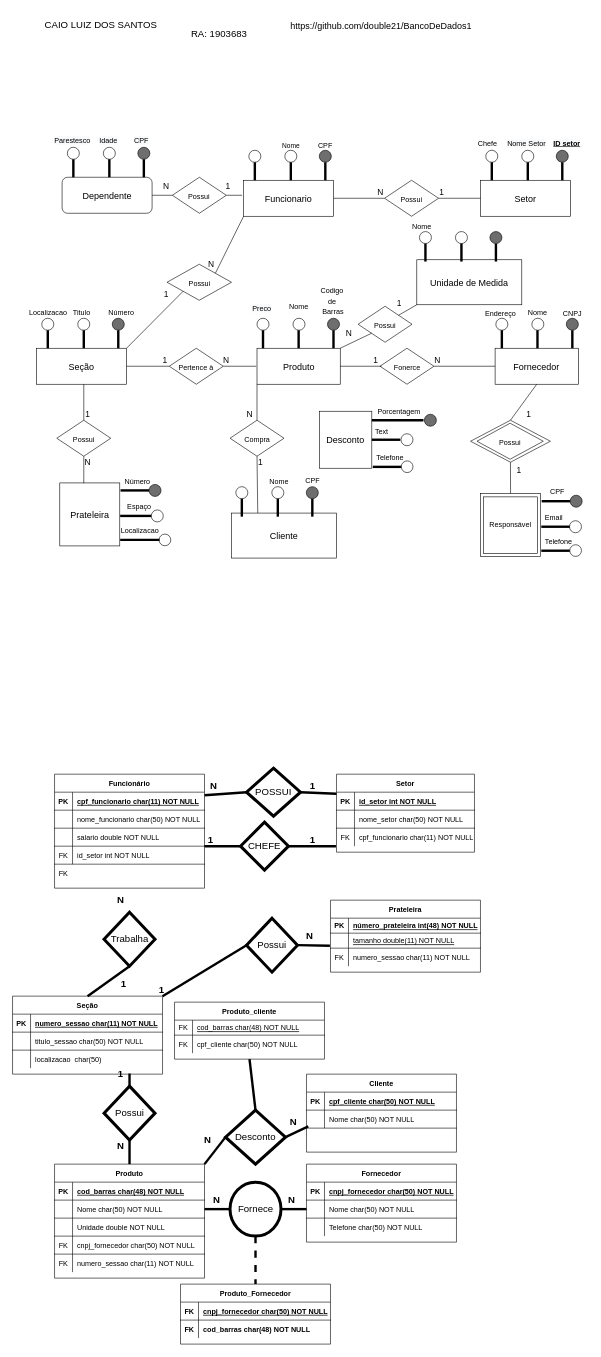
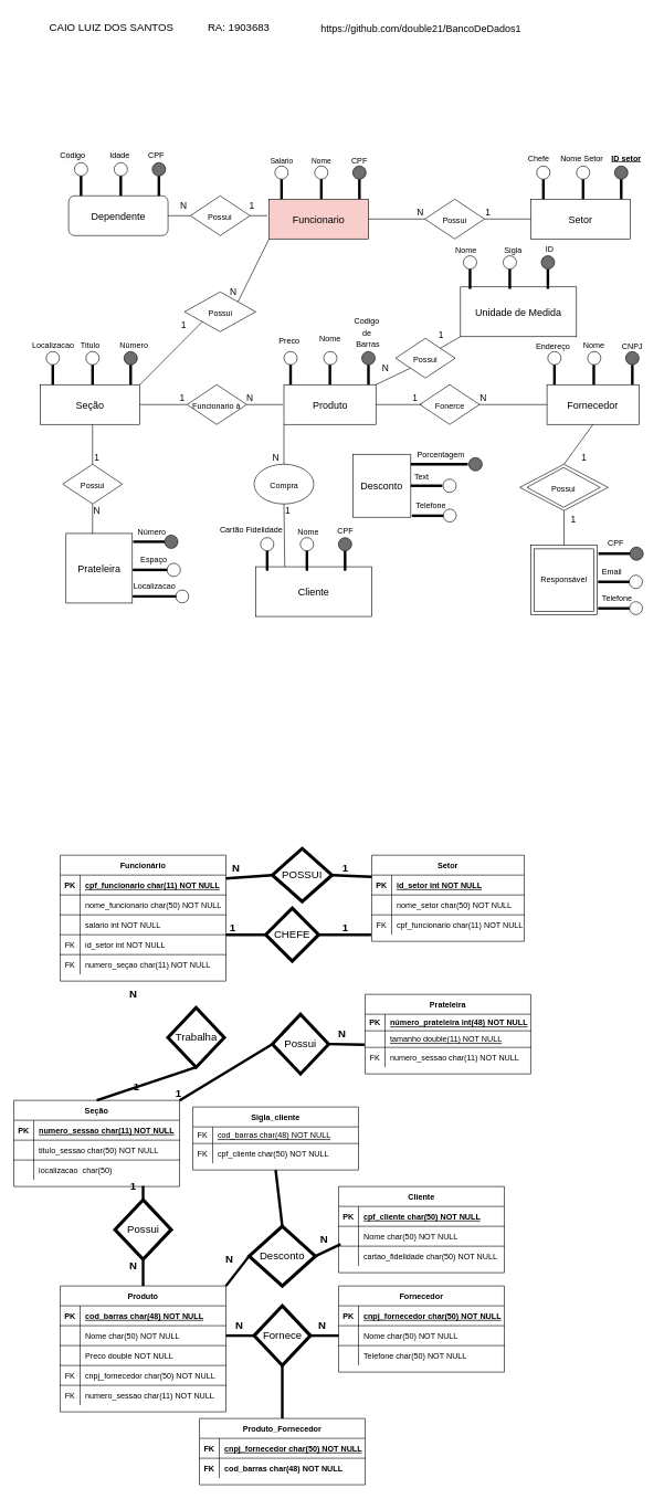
- <mxCell id="136" value="RA: 1903683" style="text;html=1;align=center;verticalAlign=middle;resizable=0;points=[];autosize=1;strokeColor=none;fillColor=none;fontSize=16;" vertex="1" parent="1"><mxGeometry x="309.08" y="45" width="110" height="20" as="geometry" /></mxCell>
+ <mxCell id="136" value="RA: 1903683" style="text;html=1;align=center;verticalAlign=middle;resizable=0;points=[];autosize=1;strokeColor=none;fillColor=none;fontSize=16;" vertex="1" parent="1"><mxGeometry x="304.08" y="30" width="110" height="20" as="geometry" /></mxCell>
+ <mxCell id="146" value="&lt;span style=&quot;font-size: 11px&quot;&gt;Salario&lt;/span&gt;" style="text;html=1;align=center;verticalAlign=middle;resizable=0;points=[];autosize=1;strokeColor=none;fillColor=none;fontSize=15;" vertex="1" parent="1"><mxGeometry x="398.88" y="230" width="50" height="20" as="geometry" /></mxCell>
- <mxCell id="253" value="&lt;span style=&quot;color: rgb(0 , 0 , 0) ; font-family: &amp;#34;helvetica&amp;#34; ; font-size: 12px ; font-style: normal ; font-weight: 400 ; letter-spacing: normal ; text-align: center ; text-indent: 0px ; text-transform: none ; word-spacing: 0px ; background-color: rgb(248 , 249 , 250) ; display: inline ; float: none&quot;&gt;Parestesco&lt;/span&gt;" style="text;whiteSpace=wrap;html=1;fontSize=12;" vertex="1" parent="1"><mxGeometry x="88.37" y="220" width="66" height="30" as="geometry" /></mxCell>
+ <mxCell id="253" value="&lt;span style=&quot;color: rgb(0 , 0 , 0) ; font-family: &amp;#34;helvetica&amp;#34; ; font-size: 12px ; font-style: normal ; font-weight: 400 ; letter-spacing: normal ; text-align: center ; text-indent: 0px ; text-transform: none ; word-spacing: 0px ; background-color: rgb(248 , 249 , 250) ; display: inline ; float: none&quot;&gt;Codigo&lt;/span&gt;" style="text;whiteSpace=wrap;html=1;fontSize=12;" vertex="1" parent="1"><mxGeometry x="88.37" y="220" width="66" height="30" as="geometry" /></mxCell>
- <mxCell id="137" value="Funcionario" style="rounded=0;whiteSpace=wrap;html=1;fontSize=15;" vertex="1" parent="1"><mxGeometry x="405.13" y="300" width="150" height="60" as="geometry" /></mxCell>
+ <mxCell id="137" value="Funcionario" style="rounded=0;whiteSpace=wrap;html=1;fontSize=15;fillColor=#f8cecc;" vertex="1" parent="1"><mxGeometry x="405.13" y="300" width="150" height="60" as="geometry" /></mxCell>
+ <mxCell id="277" value="&lt;font style=&quot;font-size: 12px&quot;&gt;Sigla&lt;/font&gt;" style="text;html=1;align=center;verticalAlign=middle;resizable=0;points=[];autosize=1;strokeColor=none;fillColor=none;fontSize=14;" vertex="1" parent="1"><mxGeometry x="752.76" y="365.5" width="40" height="20" as="geometry" /></mxCell>
+ <mxCell id="279" value="ID" style="text;html=1;align=center;verticalAlign=middle;resizable=0;points=[];autosize=1;strokeColor=none;fillColor=none;fontSize=12;" vertex="1" parent="1"><mxGeometry x="813.39" y="365.5" width="30" height="20" as="geometry" /></mxCell>
- <mxCell id="182" value="&lt;font style=&quot;font-size: 12px&quot;&gt;Pertence à&lt;/font&gt;" style="rhombus;whiteSpace=wrap;html=1;shadow=0;sketch=0;fontSize=16;strokeWidth=1;fillColor=none;" vertex="1" parent="1"><mxGeometry x="281.25" y="580" width="90" height="60" as="geometry" /></mxCell>
+ <mxCell id="182" value="&lt;font style=&quot;font-size: 12px&quot;&gt;Funcionario à&lt;/font&gt;" style="rhombus;whiteSpace=wrap;html=1;shadow=0;sketch=0;fontSize=16;strokeWidth=1;fillColor=none;" vertex="1" parent="1"><mxGeometry x="281.25" y="580" width="90" height="60" as="geometry" /></mxCell>
- <mxCell id="265" value="&lt;font style=&quot;font-size: 12px&quot;&gt;Compra&lt;/font&gt;" style="rhombus;whiteSpace=wrap;html=1;shadow=0;sketch=0;fontSize=16;strokeWidth=1;fillColor=none;" vertex="1" parent="1"><mxGeometry x="382.5" y="700" width="90" height="60" as="geometry" /></mxCell>
+ <mxCell id="265" value="&lt;font style=&quot;font-size: 12px&quot;&gt;Compra&lt;/font&gt;" style="ellipse;whiteSpace=wrap;html=1;shadow=0;sketch=0;fontSize=16;strokeWidth=1;fillColor=none;" vertex="1" parent="1"><mxGeometry x="382.5" y="700" width="90" height="60" as="geometry" /></mxCell>
+ <mxCell id="242" value="&lt;span style=&quot;font-size: 12px&quot;&gt;Cartão Fidelidade&lt;/span&gt;" style="text;html=1;align=center;verticalAlign=middle;resizable=0;points=[];autosize=1;strokeColor=none;fillColor=none;fontSize=14;" vertex="1" parent="1"><mxGeometry x="323.13" y="789.25" width="110" height="20" as="geometry" /></mxCell>
- <mxCell id="21" value="salario double NOT NULL" style="shape=partialRectangle;overflow=hidden;connectable=0;fillColor=none;top=0;left=0;bottom=0;right=0;align=left;spacingLeft=6;" parent="19" vertex="1"><mxGeometry x="30" width="220" height="30" as="geometry"><mxRectangle width="220" height="30" as="alternateBounds" /></mxGeometry></mxCell>
+ <mxCell id="21" value="salario int NOT NULL" style="shape=partialRectangle;overflow=hidden;connectable=0;fillColor=none;top=0;left=0;bottom=0;right=0;align=left;spacingLeft=6;" parent="19" vertex="1"><mxGeometry x="30" width="220" height="30" as="geometry"><mxRectangle width="220" height="30" as="alternateBounds" /></mxGeometry></mxCell>
+ <mxCell id="27" value="numero_seçao char(11) NOT NULL" style="shape=partialRectangle;overflow=hidden;connectable=0;fillColor=none;top=0;left=0;bottom=0;right=0;align=left;spacingLeft=6;" parent="25" vertex="1"><mxGeometry x="30" width="220" height="30" as="geometry"><mxRectangle width="220" height="30" as="alternateBounds" /></mxGeometry></mxCell>
- <mxCell id="82" value="Trabalha" style="rhombus;whiteSpace=wrap;html=1;shadow=0;sketch=0;fontSize=16;strokeWidth=5;fillColor=none;" parent="1" vertex="1"><mxGeometry x="172.5" y="1520" width="85" height="90" as="geometry" /></mxCell>
+ <mxCell id="82" value="Trabalha" style="rhombus;whiteSpace=wrap;html=1;shadow=0;sketch=0;fontSize=16;strokeWidth=5;fillColor=none;" parent="1" vertex="1"><mxGeometry x="252.5" y="1520" width="85" height="90" as="geometry" /></mxCell>
- <mxCell id="111" value="Produto_cliente" style="shape=table;startSize=30;container=1;collapsible=1;childLayout=tableLayout;fixedRows=1;rowLines=0;fontStyle=1;align=center;resizeLast=1;" parent="1" vertex="1"><mxGeometry x="290" y="1670" width="250" height="95" as="geometry" /></mxCell>
+ <mxCell id="111" value="Sigla_cliente" style="shape=table;startSize=30;container=1;collapsible=1;childLayout=tableLayout;fixedRows=1;rowLines=0;fontStyle=1;align=center;resizeLast=1;" parent="1" vertex="1"><mxGeometry x="290" y="1670" width="250" height="95" as="geometry" /></mxCell>
+ <mxCell id="105" value="cartao_fidelidade char(50) NOT NULL" style="shape=partialRectangle;overflow=hidden;connectable=0;fillColor=none;top=0;left=0;bottom=0;right=0;align=left;spacingLeft=6;" parent="103" vertex="1"><mxGeometry x="30" width="220" height="30" as="geometry"><mxRectangle width="220" height="30" as="alternateBounds" /></mxGeometry></mxCell>
- <mxCell id="86" value="Fornece" style="ellipse;whiteSpace=wrap;html=1;shadow=0;sketch=0;fontSize=16;strokeWidth=5;fillColor=none;" parent="1" vertex="1"><mxGeometry x="382.5" y="1970" width="85" height="90" as="geometry" /></mxCell>
+ <mxCell id="86" value="Fornece" style="rhombus;whiteSpace=wrap;html=1;shadow=0;sketch=0;fontSize=16;strokeWidth=5;fillColor=none;" parent="1" vertex="1"><mxGeometry x="382.5" y="1970" width="85" height="90" as="geometry" /></mxCell>
- <mxCell id="40" value="Unidade double NOT NULL" style="shape=partialRectangle;overflow=hidden;connectable=0;fillColor=none;top=0;left=0;bottom=0;right=0;align=left;spacingLeft=6;" parent="38" vertex="1"><mxGeometry x="30" width="220" height="30" as="geometry"><mxRectangle width="220" height="30" as="alternateBounds" /></mxGeometry></mxCell>
+ <mxCell id="40" value="Preco double NOT NULL" style="shape=partialRectangle;overflow=hidden;connectable=0;fillColor=none;top=0;left=0;bottom=0;right=0;align=left;spacingLeft=6;" parent="38" vertex="1"><mxGeometry x="30" width="220" height="30" as="geometry"><mxRectangle width="220" height="30" as="alternateBounds" /></mxGeometry></mxCell>
- <mxCell id="88" value="" style="endArrow=none;html=1;rounded=0;fontSize=16;strokeWidth=4;exitX=0.5;exitY=1;exitDx=0;exitDy=0;entryX=0.5;entryY=0;entryDx=0;entryDy=0;dashed=1;" parent="1" source="86" target="89" edge="1"><mxGeometry width="50" height="50" relative="1" as="geometry"><mxPoint x="350" y="2005" as="sourcePoint" /><mxPoint x="488" y="2070" as="targetPoint" /></mxGeometry></mxCell>
+ <mxCell id="88" value="" style="endArrow=none;html=1;rounded=0;fontSize=16;strokeWidth=4;exitX=0.5;exitY=1;exitDx=0;exitDy=0;entryX=0.5;entryY=0;entryDx=0;entryDy=0;" parent="1" source="86" target="89" edge="1"><mxGeometry width="50" height="50" relative="1" as="geometry"><mxPoint x="350" y="2005" as="sourcePoint" /><mxPoint x="488" y="2070" as="targetPoint" /></mxGeometry></mxCell>
